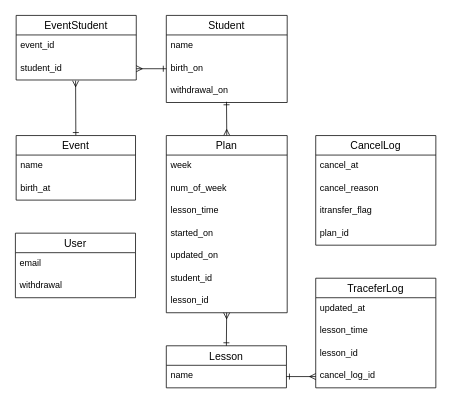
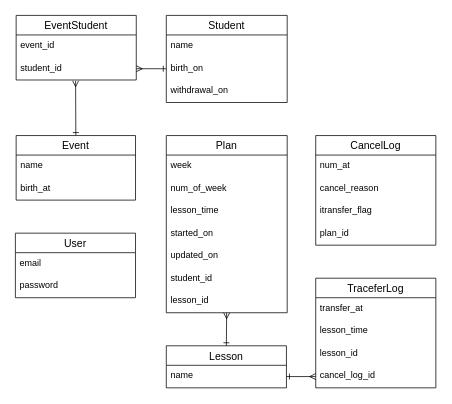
- <mxCell id="9" style="edgeStyle=none;html=1;startArrow=ERmany;startFill=0;endArrow=ERone;endFill=0;exitX=0.5;exitY=0;exitDx=0;exitDy=0;entryX=0.498;entryY=0.967;entryDx=0;entryDy=0;entryPerimeter=0;" parent="1" source="10" target="8" edge="1"><mxGeometry relative="1" as="geometry"><mxPoint x="302" y="140" as="targetPoint" /><mxPoint x="444" y="140" as="sourcePoint" /></mxGeometry></mxCell>
- <mxCell id="19" value="cancel_at" style="text;strokeColor=none;fillColor=none;spacingLeft=4;spacingRight=4;overflow=hidden;rotatable=0;points=[[0,0.5],[1,0.5]];portConstraint=eastwest;fontSize=12;" parent="18" vertex="1"><mxGeometry y="26" width="160" height="30" as="geometry" /></mxCell>
+ <mxCell id="19" value="num_at" style="text;strokeColor=none;fillColor=none;spacingLeft=4;spacingRight=4;overflow=hidden;rotatable=0;points=[[0,0.5],[1,0.5]];portConstraint=eastwest;fontSize=12;" parent="18" vertex="1"><mxGeometry y="26" width="160" height="30" as="geometry" /></mxCell>
- <mxCell id="4" value="withdrawal" style="text;strokeColor=none;fillColor=none;spacingLeft=4;spacingRight=4;overflow=hidden;rotatable=0;points=[[0,0.5],[1,0.5]];portConstraint=eastwest;fontSize=12;" parent="2" vertex="1"><mxGeometry y="56" width="160" height="30" as="geometry" /></mxCell>
+ <mxCell id="4" value="password" style="text;strokeColor=none;fillColor=none;spacingLeft=4;spacingRight=4;overflow=hidden;rotatable=0;points=[[0,0.5],[1,0.5]];portConstraint=eastwest;fontSize=12;" parent="2" vertex="1"><mxGeometry y="56" width="160" height="30" as="geometry" /></mxCell>
- <mxCell id="32" value="updated_at" style="text;strokeColor=none;fillColor=none;spacingLeft=4;spacingRight=4;overflow=hidden;rotatable=0;points=[[0,0.5],[1,0.5]];portConstraint=eastwest;fontSize=12;" parent="31" vertex="1"><mxGeometry y="26" width="160" height="30" as="geometry" /></mxCell>
+ <mxCell id="32" value="transfer_at" style="text;strokeColor=none;fillColor=none;spacingLeft=4;spacingRight=4;overflow=hidden;rotatable=0;points=[[0,0.5],[1,0.5]];portConstraint=eastwest;fontSize=12;" parent="31" vertex="1"><mxGeometry y="26" width="160" height="30" as="geometry" /></mxCell>
